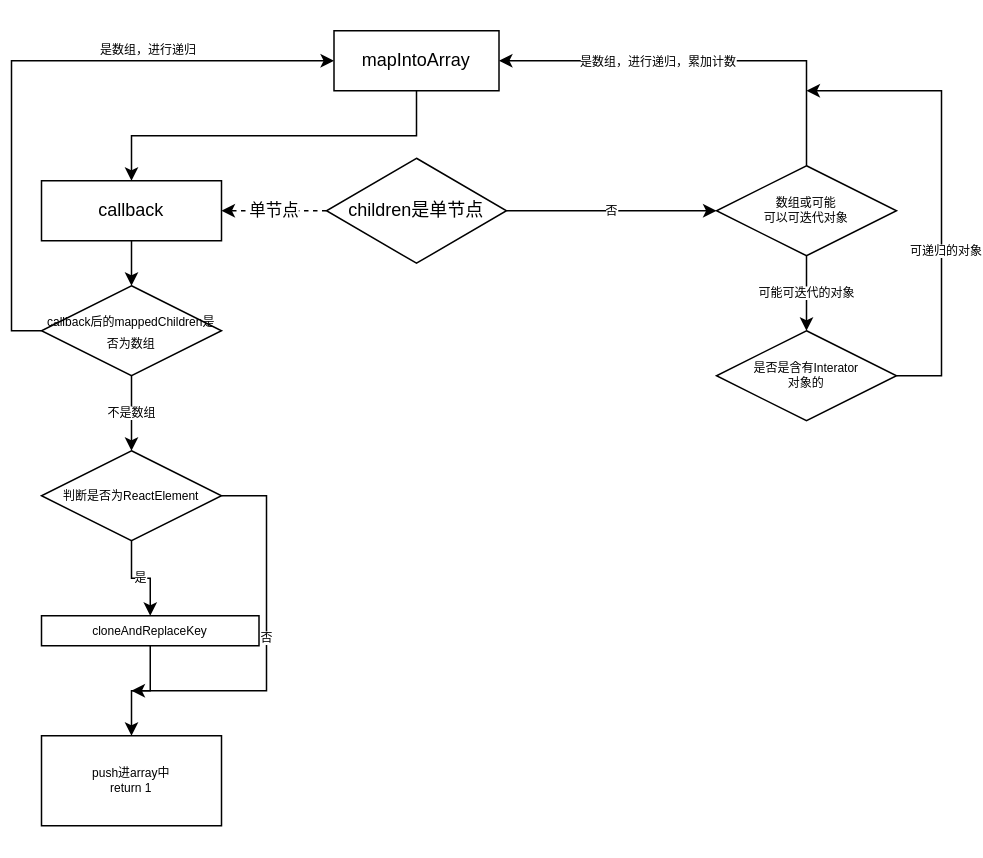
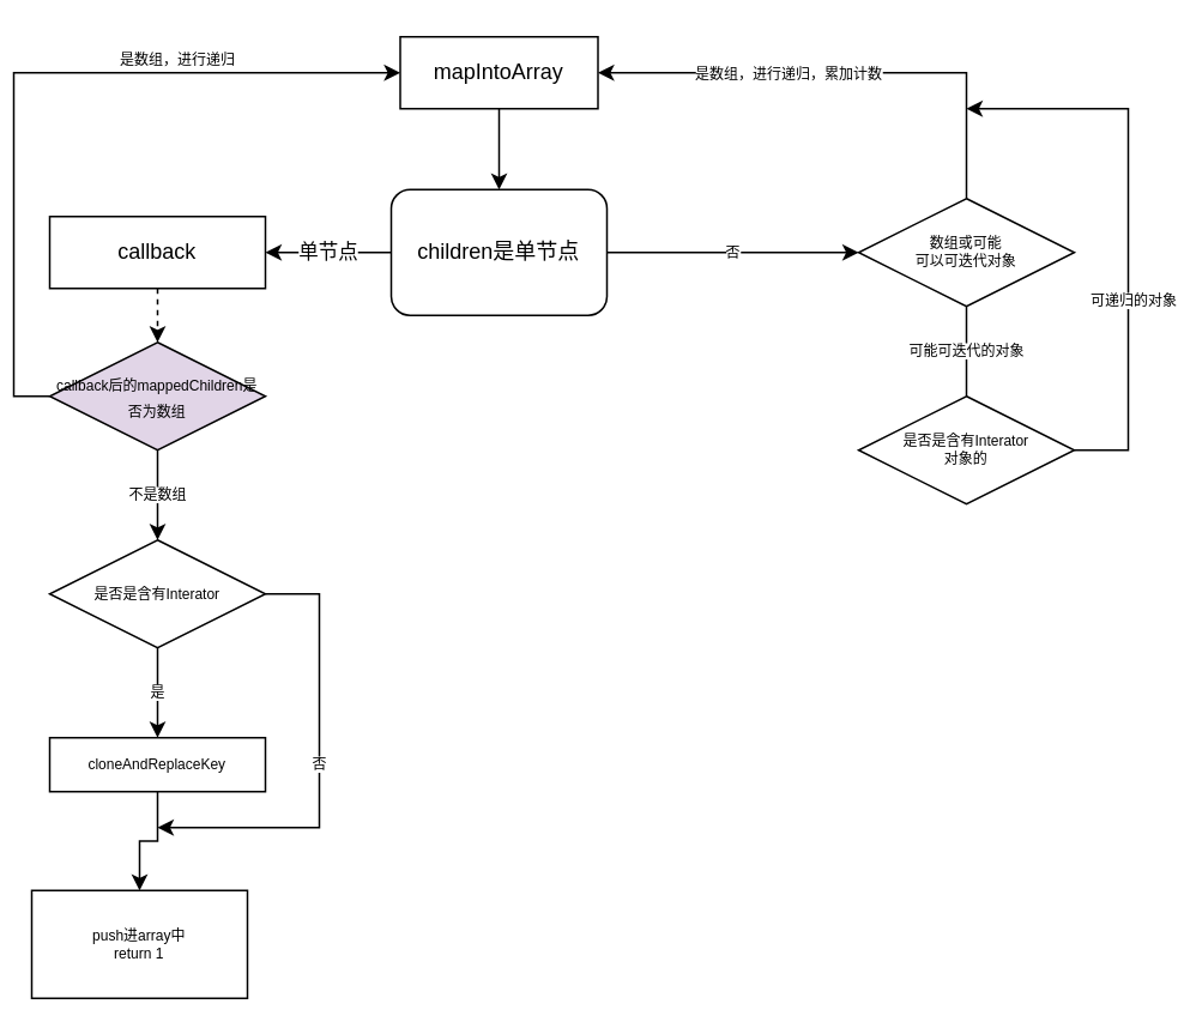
- <mxCell id="2" style="edgeStyle=orthogonalEdgeStyle;rounded=0;orthogonalLoop=1;jettySize=auto;html=1;exitX=0.5;exitY=1;exitDx=0;exitDy=0;" edge="1" parent="1" source="3" target="8"><mxGeometry relative="1" as="geometry" /></mxCell>
+ <mxCell id="2" style="edgeStyle=orthogonalEdgeStyle;rounded=0;orthogonalLoop=1;jettySize=auto;html=1;exitX=0.5;exitY=1;exitDx=0;exitDy=0;entryX=0.5;entryY=0;entryDx=0;entryDy=0;" edge="1" parent="1" source="3" target="6"><mxGeometry relative="1" as="geometry" /></mxCell>
- <mxCell id="4" value="单节点" style="edgeStyle=orthogonalEdgeStyle;rounded=0;orthogonalLoop=1;jettySize=auto;html=1;exitX=0;exitY=0.5;exitDx=0;exitDy=0;entryX=1;entryY=0.5;entryDx=0;entryDy=0;dashed=1;" edge="1" parent="1" source="6" target="8"><mxGeometry relative="1" as="geometry" /></mxCell>
+ <mxCell id="4" value="单节点" style="edgeStyle=orthogonalEdgeStyle;rounded=0;orthogonalLoop=1;jettySize=auto;html=1;exitX=0;exitY=0.5;exitDx=0;exitDy=0;entryX=1;entryY=0.5;entryDx=0;entryDy=0;" edge="1" parent="1" source="6" target="8"><mxGeometry relative="1" as="geometry" /></mxCell>
- <mxCell id="6" value="children是单节点" style="rhombus;whiteSpace=wrap;html=1;" vertex="1" parent="1"><mxGeometry x="210" y="105" width="120" height="70" as="geometry" /></mxCell>
+ <mxCell id="6" value="children是单节点" style="whiteSpace=wrap;html=1;rounded=1;" vertex="1" parent="1"><mxGeometry x="210" y="105" width="120" height="70" as="geometry" /></mxCell>
- <mxCell id="7" style="edgeStyle=orthogonalEdgeStyle;rounded=0;orthogonalLoop=1;jettySize=auto;html=1;exitX=0.5;exitY=1;exitDx=0;exitDy=0;entryX=0.5;entryY=0;entryDx=0;entryDy=0;fontSize=8;" edge="1" parent="1" source="8" target="12"><mxGeometry relative="1" as="geometry" /></mxCell>
+ <mxCell id="7" style="edgeStyle=orthogonalEdgeStyle;rounded=0;orthogonalLoop=1;jettySize=auto;html=1;exitX=0.5;exitY=1;exitDx=0;exitDy=0;entryX=0.5;entryY=0;entryDx=0;entryDy=0;fontSize=8;dashed=1;" edge="1" parent="1" source="8" target="12"><mxGeometry relative="1" as="geometry" /></mxCell>
- <mxCell id="21" value="可能可迭代的对象" style="edgeStyle=orthogonalEdgeStyle;rounded=0;orthogonalLoop=1;jettySize=auto;html=1;fontSize=8;fontColor=#000000;" edge="1" parent="1" source="22" target="25"><mxGeometry relative="1" as="geometry" /></mxCell>
+ <mxCell id="21" value="可能可迭代的对象" style="edgeStyle=orthogonalEdgeStyle;rounded=0;orthogonalLoop=1;jettySize=auto;html=1;fontSize=8;fontColor=#000000;endArrow=none;" edge="1" parent="1" source="22" target="25"><mxGeometry relative="1" as="geometry" /></mxCell>
- <mxCell id="12" value="&lt;font style=&quot;font-size: 8px&quot;&gt;callback后的mappedChildren是否为数组&lt;/font&gt;" style="rhombus;whiteSpace=wrap;html=1;" vertex="1" parent="1"><mxGeometry x="20" y="190" width="120" height="60" as="geometry" /></mxCell>
+ <mxCell id="12" value="&lt;font style=&quot;font-size: 8px&quot;&gt;callback后的mappedChildren是否为数组&lt;/font&gt;" style="rhombus;whiteSpace=wrap;html=1;fillColor=#e1d5e7;" vertex="1" parent="1"><mxGeometry x="20" y="190" width="120" height="60" as="geometry" /></mxCell>
- <mxCell id="15" value="判断是否为ReactElement" style="rhombus;whiteSpace=wrap;html=1;fontSize=8;" vertex="1" parent="1"><mxGeometry x="20" y="300" width="120" height="60" as="geometry" /></mxCell>
+ <mxCell id="15" value="是否是含有Interator" style="rhombus;whiteSpace=wrap;html=1;fontSize=8;" vertex="1" parent="1"><mxGeometry x="20" y="300" width="120" height="60" as="geometry" /></mxCell>
- <mxCell id="17" value="cloneAndReplaceKey" style="whiteSpace=wrap;html=1;fontSize=8;" vertex="1" parent="1"><mxGeometry x="20" y="410" width="145" height="20" as="geometry" /></mxCell>
+ <mxCell id="17" value="cloneAndReplaceKey" style="whiteSpace=wrap;html=1;fontSize=8;" vertex="1" parent="1"><mxGeometry x="20" y="410" width="120" height="30" as="geometry" /></mxCell>
- <mxCell id="18" value="push进array中&lt;br&gt;return 1" style="whiteSpace=wrap;html=1;fontSize=8;" vertex="1" parent="1"><mxGeometry x="20" y="490" width="120" height="60" as="geometry" /></mxCell>
+ <mxCell id="18" value="push进array中&lt;br&gt;return 1" style="whiteSpace=wrap;html=1;fontSize=8;" vertex="1" parent="1"><mxGeometry x="10" y="495" width="120" height="60" as="geometry" /></mxCell>
